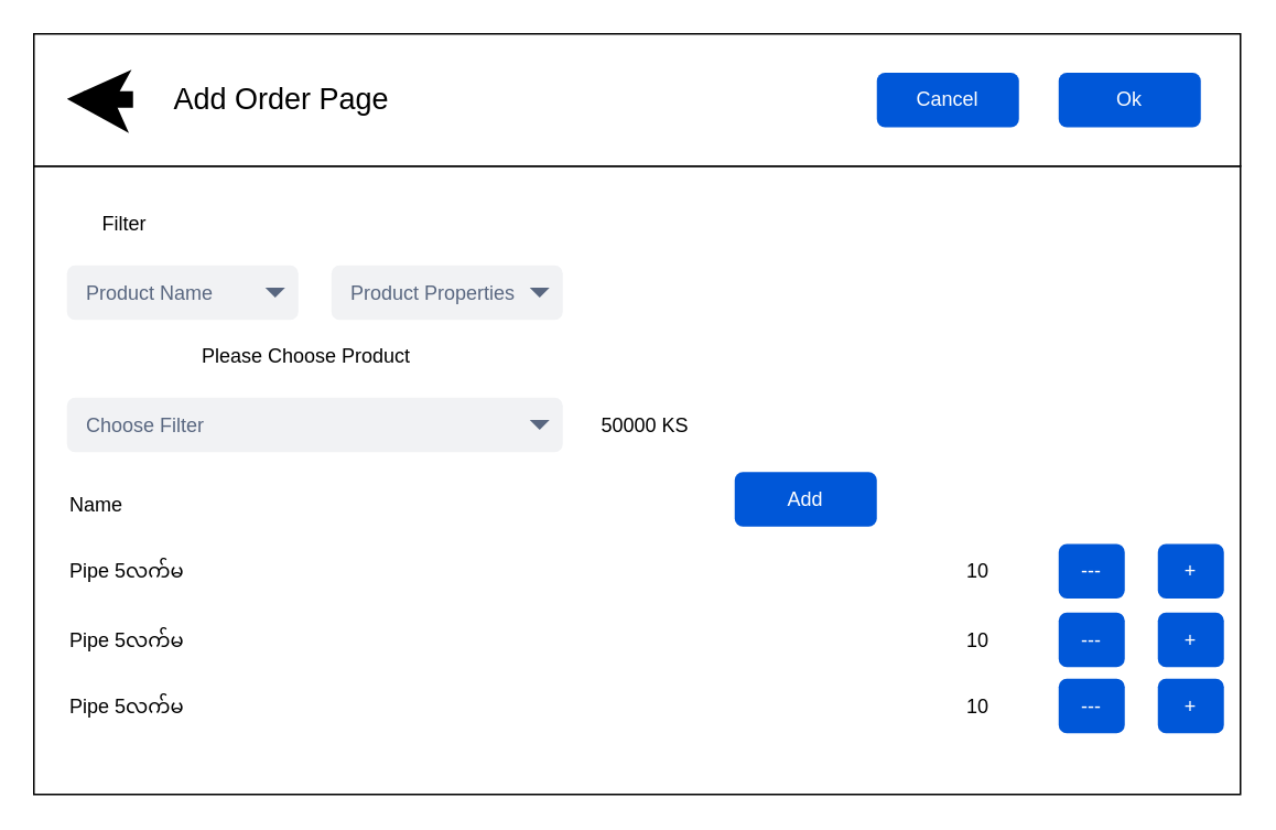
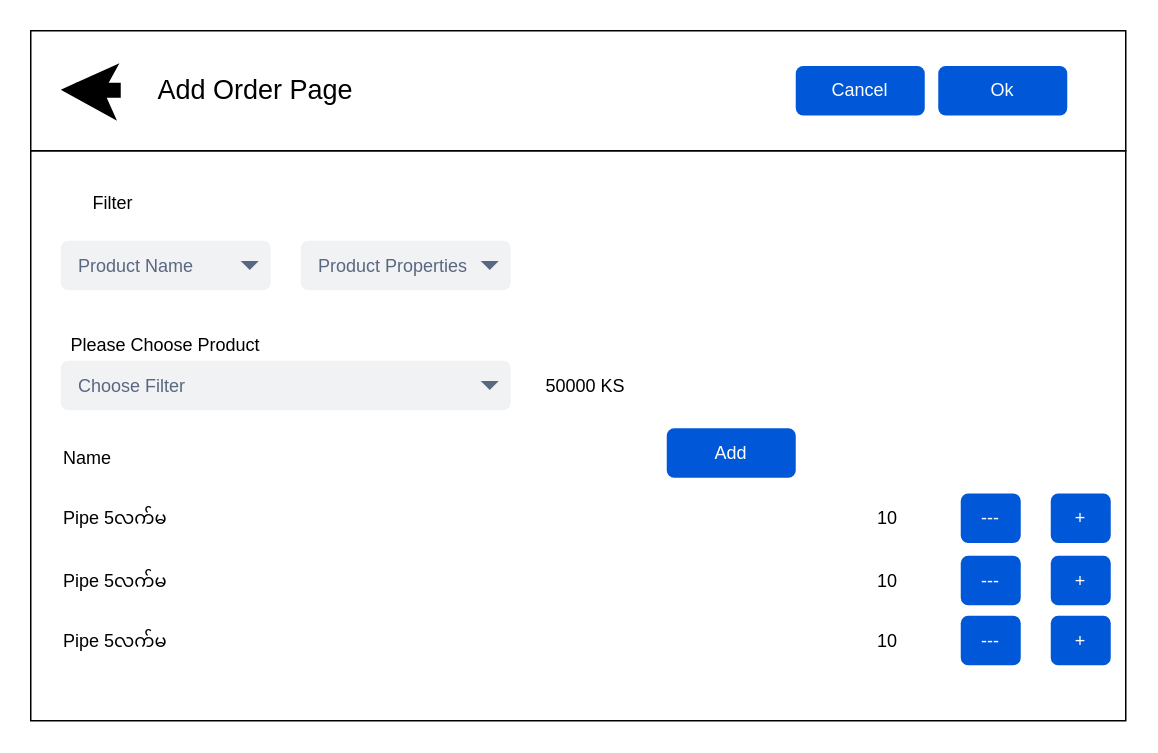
- <mxCell id="15" value="Ok" style="rounded=1;fillColor=#0057D8;strokeColor=none;html=1;whiteSpace=wrap;fontColor=#ffffff;align=center;verticalAlign=middle;fontStyle=0;fontSize=12;sketch=0;" vertex="1" parent="1"><mxGeometry x="640" y="43.5" width="86" height="33" as="geometry" /></mxCell>
+ <mxCell id="15" value="Ok" style="rounded=1;fillColor=#0057D8;strokeColor=none;html=1;whiteSpace=wrap;fontColor=#ffffff;align=center;verticalAlign=middle;fontStyle=0;fontSize=12;sketch=0;" vertex="1" parent="1"><mxGeometry x="625" y="43.5" width="86" height="33" as="geometry" /></mxCell>
- <mxCell id="13" value="Please Choose Product" style="text;html=1;align=center;verticalAlign=middle;whiteSpace=wrap;rounded=0;" vertex="1" parent="1"><mxGeometry x="115" y="205" width="140" height="20" as="geometry" /></mxCell>
+ <mxCell id="13" value="Please Choose Product" style="text;html=1;align=center;verticalAlign=middle;whiteSpace=wrap;rounded=0;" vertex="1" parent="1"><mxGeometry x="40" y="220" width="140" height="20" as="geometry" /></mxCell>
